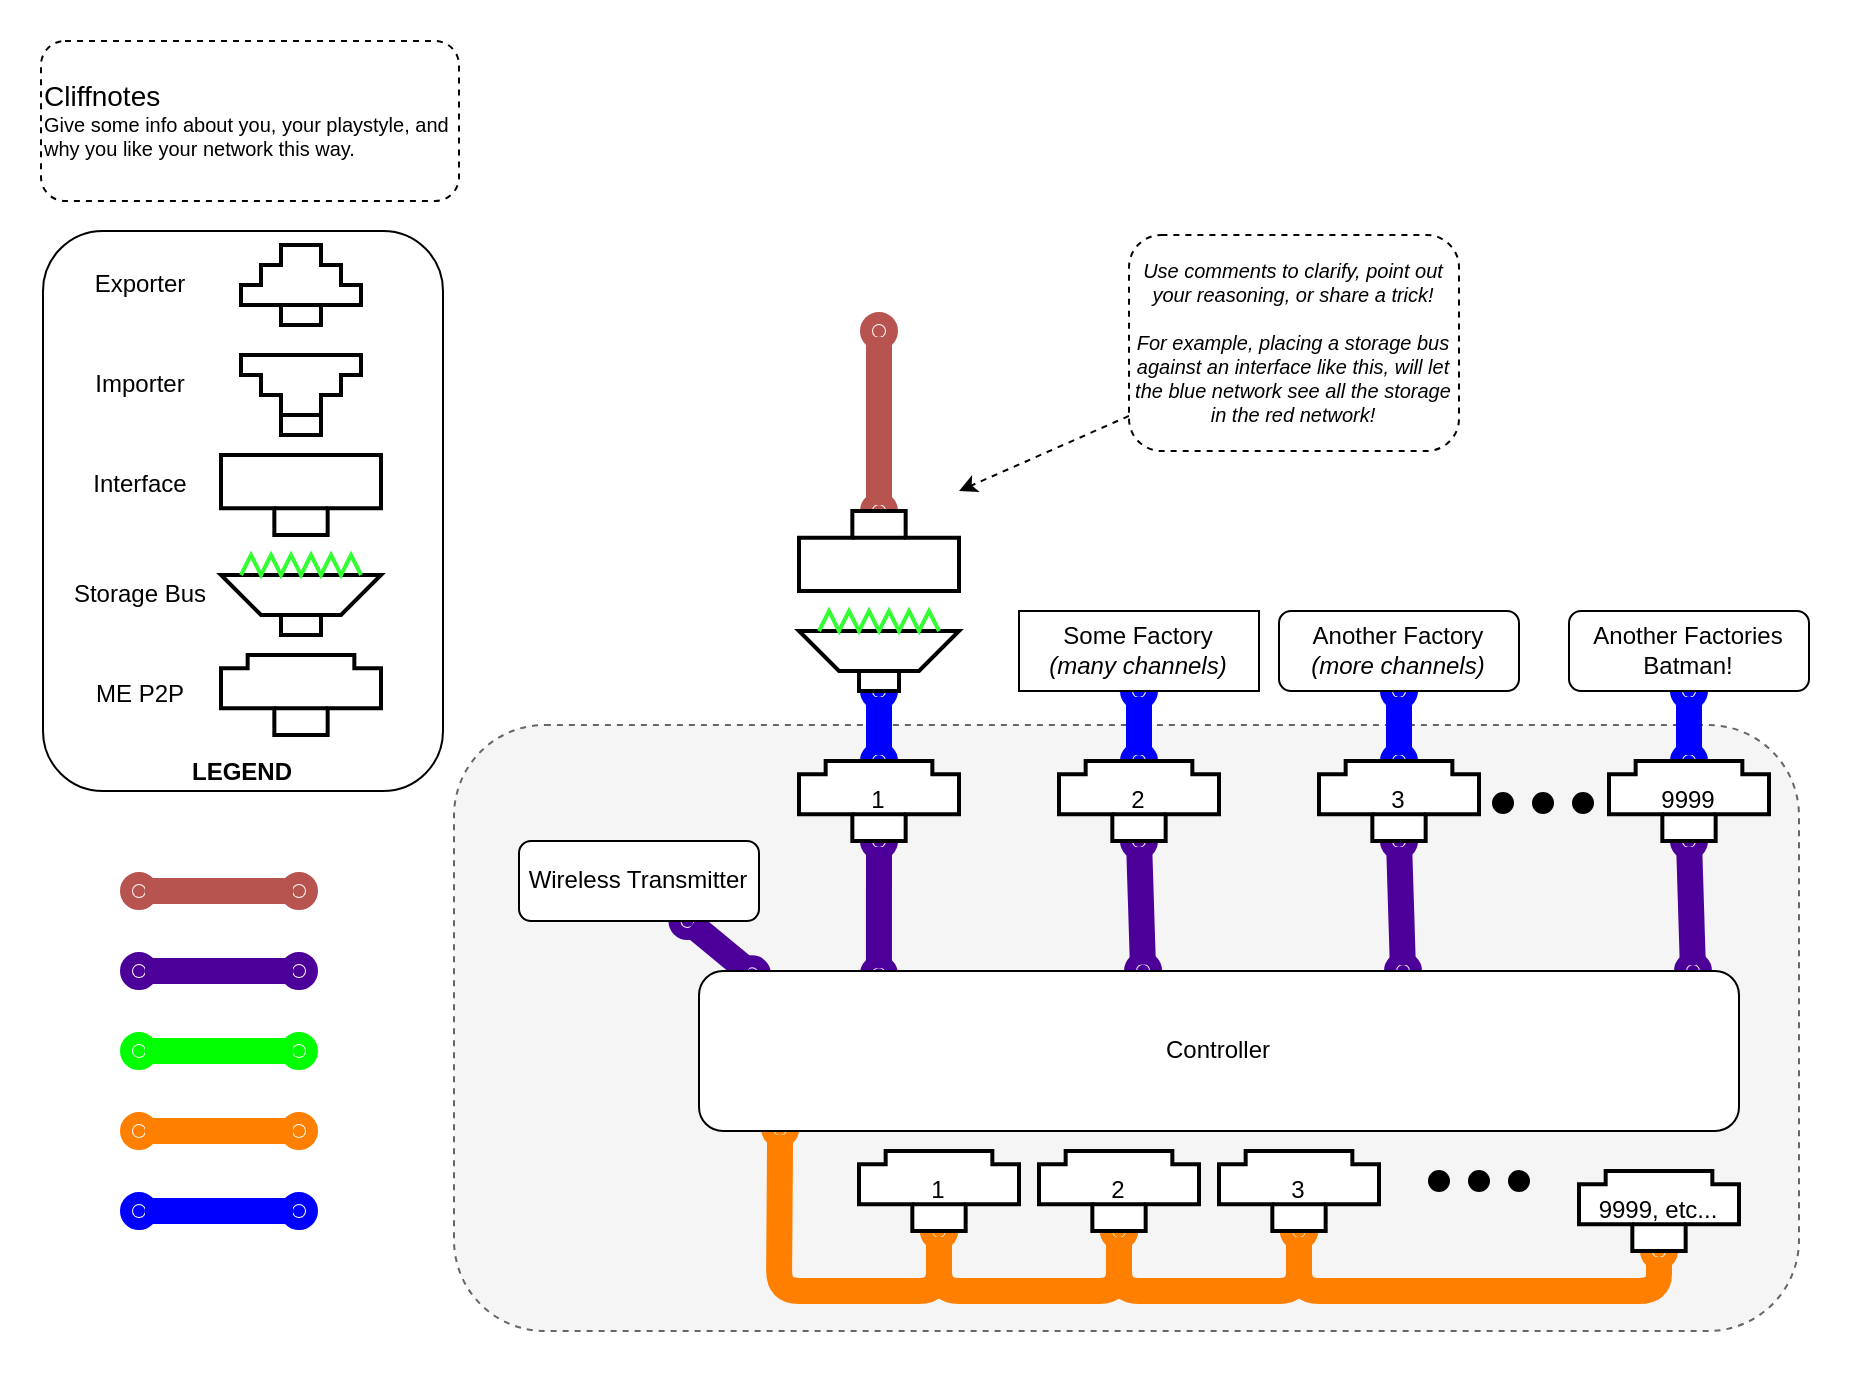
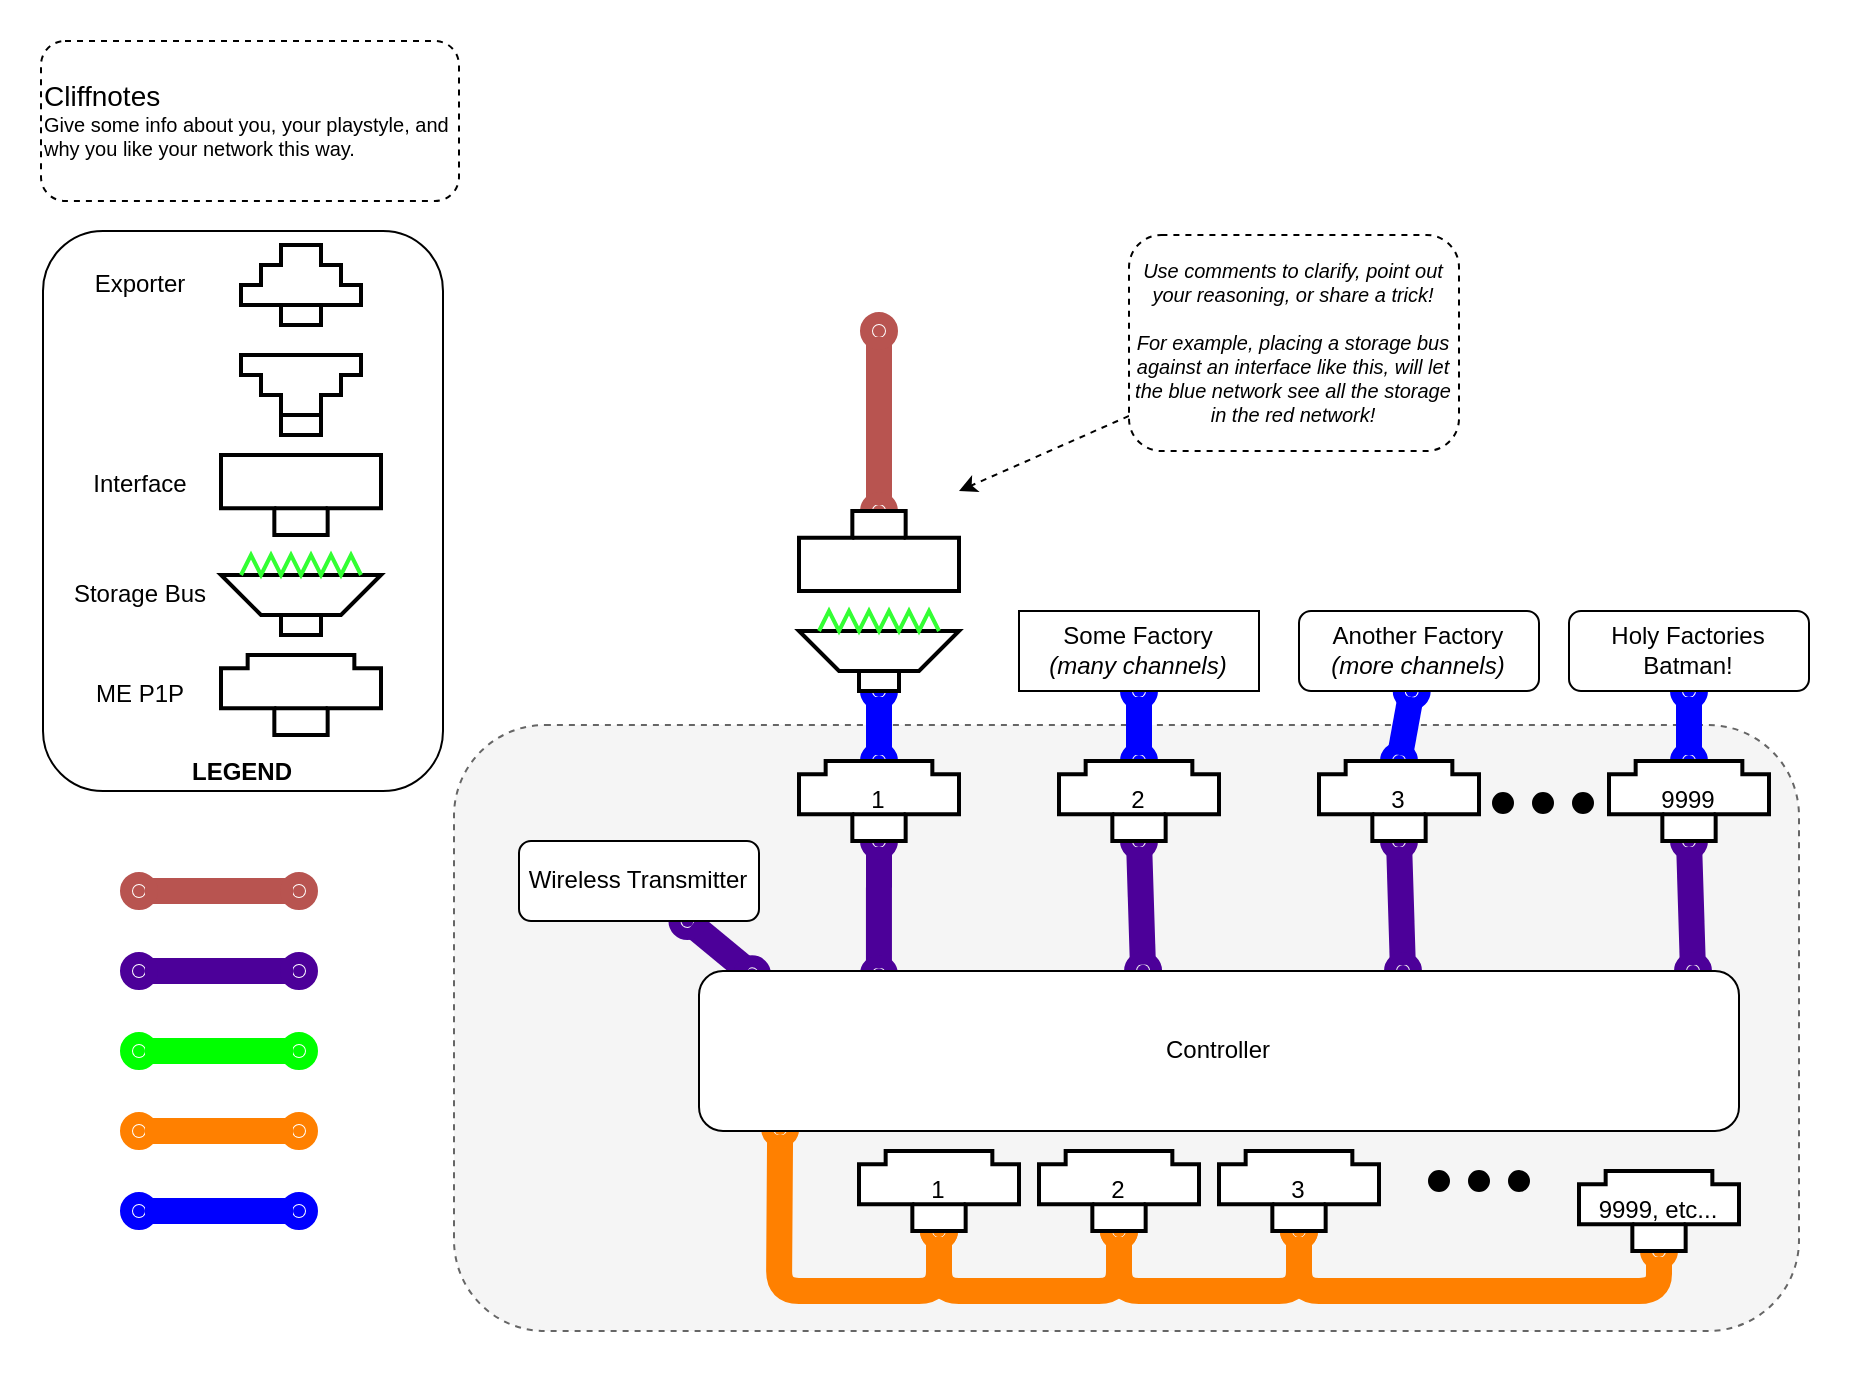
- <mxCell id="14" value="Importer" style="text;html=1;align=center;verticalAlign=middle;whiteSpace=wrap;rounded=0;" parent="1" vertex="1"><mxGeometry x="20" y="177" width="100" height="30" as="geometry" /></mxCell>
- <mxCell id="41" value="Another Factory&lt;div&gt;&lt;i&gt;(more channels)&lt;/i&gt;&lt;/div&gt;" style="rounded=1;whiteSpace=wrap;html=1;" parent="1" vertex="1"><mxGeometry x="639" y="305" width="120" height="40" as="geometry" /></mxCell>
+ <mxCell id="41" value="Another Factory&lt;div&gt;&lt;i&gt;(more channels)&lt;/i&gt;&lt;/div&gt;" style="rounded=1;whiteSpace=wrap;html=1;" parent="1" vertex="1"><mxGeometry x="649" y="305" width="120" height="40" as="geometry" /></mxCell>
- <mxCell id="46" value="Another Factories Batman!" style="rounded=1;whiteSpace=wrap;html=1;" vertex="1" parent="1"><mxGeometry x="784" y="305" width="120" height="40" as="geometry" /></mxCell>
+ <mxCell id="46" value="Holy Factories Batman!" style="rounded=1;whiteSpace=wrap;html=1;" vertex="1" parent="1"><mxGeometry x="784" y="305" width="120" height="40" as="geometry" /></mxCell>
- <mxCell id="17" value="ME P2P" style="text;html=1;align=center;verticalAlign=middle;whiteSpace=wrap;rounded=0;" parent="1" vertex="1"><mxGeometry x="20" y="332" width="100" height="30" as="geometry" /></mxCell>
+ <mxCell id="17" value="ME P1P" style="text;html=1;align=center;verticalAlign=middle;whiteSpace=wrap;rounded=0;" parent="1" vertex="1"><mxGeometry x="20" y="332" width="100" height="30" as="geometry" /></mxCell>
